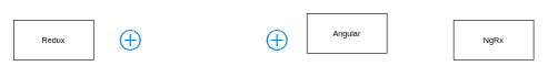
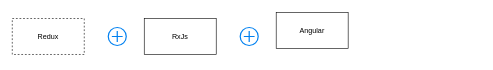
- <mxCell id="3" value="Redux" style="rounded=0;whiteSpace=wrap;html=1;" vertex="1" parent="1"><mxGeometry x="20" y="30" width="120" height="60" as="geometry" /></mxCell>
+ <mxCell id="3" value="Redux" style="rounded=0;whiteSpace=wrap;html=1;dashed=1;" vertex="1" parent="1"><mxGeometry x="20" y="30" width="120" height="60" as="geometry" /></mxCell>
+ <mxCell id="2" value="RxJs" style="rounded=0;whiteSpace=wrap;html=1;" vertex="1" parent="1"><mxGeometry x="240" y="30" width="120" height="60" as="geometry" /></mxCell>
- <mxCell id="5" value="NgRx" style="rounded=0;whiteSpace=wrap;html=1;" vertex="1" parent="1"><mxGeometry x="680" y="30" width="120" height="60" as="geometry" /></mxCell>
